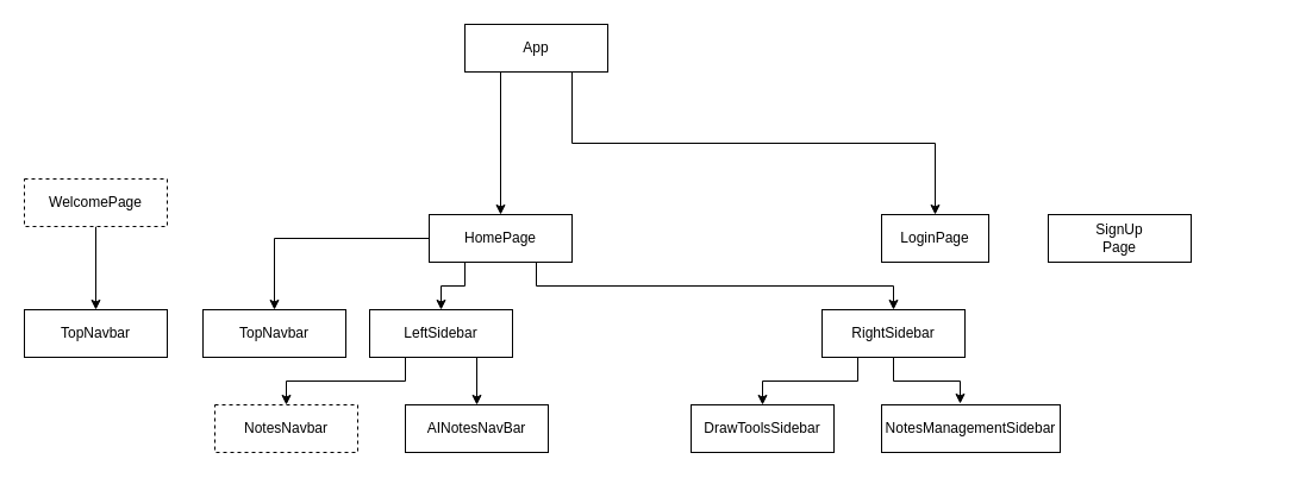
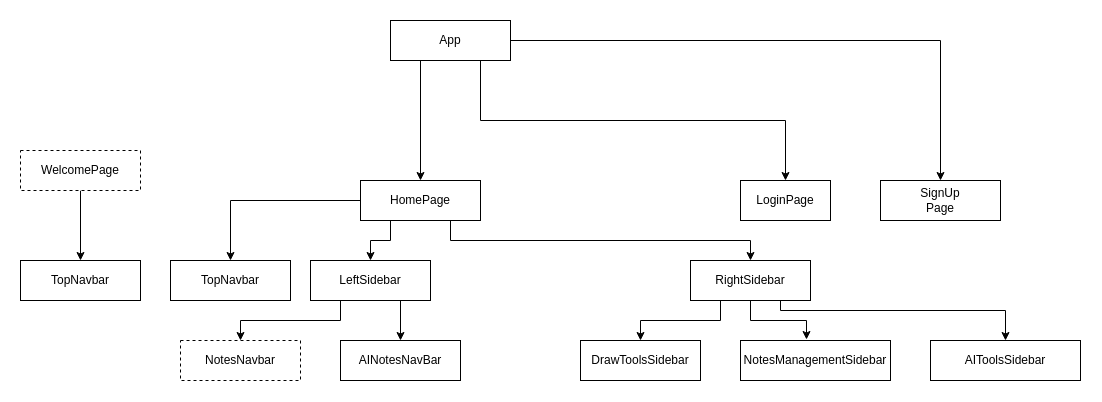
+ <mxCell id="3" style="edgeStyle=orthogonalEdgeStyle;rounded=0;orthogonalLoop=1;jettySize=auto;html=1;exitX=1;exitY=0.5;exitDx=0;exitDy=0;entryX=0.5;entryY=0;entryDx=0;entryDy=0;" parent="1" source="5" target="11" edge="1"><mxGeometry relative="1" as="geometry" /></mxCell>
+ <mxCell id="20" style="edgeStyle=orthogonalEdgeStyle;rounded=0;orthogonalLoop=1;jettySize=auto;html=1;exitX=0.75;exitY=1;exitDx=0;exitDy=0;entryX=0.5;entryY=0;entryDx=0;entryDy=0;" parent="1" source="21" target="26" edge="1"><mxGeometry relative="1" as="geometry"><Array as="points"><mxPoint x="780" y="310" /><mxPoint x="1005" y="310" /></Array></mxGeometry></mxCell>
+ <mxCell id="26" value="AIToolsSidebar" style="rounded=0;whiteSpace=wrap;html=1;" parent="1" vertex="1"><mxGeometry x="930" y="340" width="150" height="40" as="geometry" /></mxCell>
